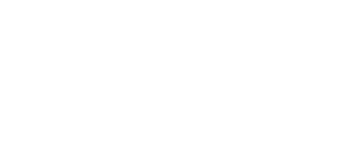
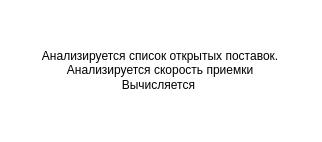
+ <mxCell id="2" value="Анализируется список открытых поставок.&lt;div&gt;Анализируется скорость приемки&lt;/div&gt;&lt;div&gt;Вычисляется&amp;nbsp;&lt;/div&gt;" style="text;html=1;align=center;verticalAlign=middle;whiteSpace=wrap;rounded=0;" vertex="1" parent="1"><mxGeometry x="20" y="20" width="280" height="100" as="geometry" /></mxCell>
